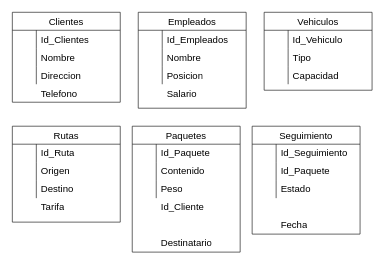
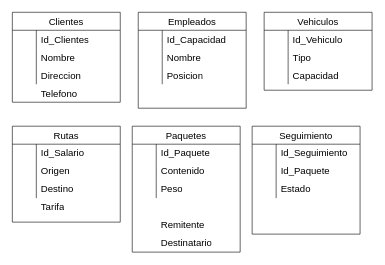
- <mxCell id="16" value="Id_Empleados" style="shape=partialRectangle;html=1;whiteSpace=wrap;connectable=0;fillColor=none;top=0;left=0;bottom=0;right=0;align=left;spacingLeft=6;overflow=hidden;fontSize=16;labelBackgroundColor=none;" vertex="1" parent="14"><mxGeometry x="40" width="140" height="30" as="geometry"><mxRectangle width="140" height="30" as="alternateBounds" /></mxGeometry></mxCell>
+ <mxCell id="16" value="Id_Capacidad" style="shape=partialRectangle;html=1;whiteSpace=wrap;connectable=0;fillColor=none;top=0;left=0;bottom=0;right=0;align=left;spacingLeft=6;overflow=hidden;fontSize=16;labelBackgroundColor=none;" vertex="1" parent="14"><mxGeometry x="40" width="140" height="30" as="geometry"><mxRectangle width="140" height="30" as="alternateBounds" /></mxGeometry></mxCell>
- <mxCell id="23" value="Salario" style="shape=partialRectangle;html=1;whiteSpace=wrap;connectable=0;fillColor=none;top=0;left=0;bottom=0;right=0;align=left;spacingLeft=6;overflow=hidden;fontSize=16;labelBackgroundColor=none;" vertex="1" parent="1"><mxGeometry x="270" y="140" width="140" height="30" as="geometry"><mxRectangle width="140" height="30" as="alternateBounds" /></mxGeometry></mxCell>
- <mxCell id="37" value="Id_Ruta" style="shape=partialRectangle;html=1;whiteSpace=wrap;connectable=0;fillColor=none;top=0;left=0;bottom=0;right=0;align=left;spacingLeft=6;overflow=hidden;fontSize=16;labelBackgroundColor=none;" vertex="1" parent="35"><mxGeometry x="40" width="140" height="30" as="geometry"><mxRectangle width="140" height="30" as="alternateBounds" /></mxGeometry></mxCell>
+ <mxCell id="37" value="Id_Salario" style="shape=partialRectangle;html=1;whiteSpace=wrap;connectable=0;fillColor=none;top=0;left=0;bottom=0;right=0;align=left;spacingLeft=6;overflow=hidden;fontSize=16;labelBackgroundColor=none;" vertex="1" parent="35"><mxGeometry x="40" width="140" height="30" as="geometry"><mxRectangle width="140" height="30" as="alternateBounds" /></mxGeometry></mxCell>
- <mxCell id="57" value="Id_Cliente" style="shape=partialRectangle;html=1;whiteSpace=wrap;connectable=0;fillColor=none;top=0;left=0;bottom=0;right=0;align=left;spacingLeft=6;overflow=hidden;fontSize=16;labelBackgroundColor=none;" vertex="1" parent="1"><mxGeometry x="260" y="330" width="140" height="30" as="geometry"><mxRectangle width="140" height="30" as="alternateBounds" /></mxGeometry></mxCell>
+ <mxCell id="69" value="Remitente" style="shape=partialRectangle;html=1;whiteSpace=wrap;connectable=0;fillColor=none;top=0;left=0;bottom=0;right=0;align=left;spacingLeft=6;overflow=hidden;fontSize=16;labelBackgroundColor=none;" vertex="1" parent="1"><mxGeometry x="260" y="360" width="140" height="30" as="geometry"><mxRectangle width="140" height="30" as="alternateBounds" /></mxGeometry></mxCell>
- <mxCell id="68" value="Fecha" style="shape=partialRectangle;html=1;whiteSpace=wrap;connectable=0;fillColor=none;top=0;left=0;bottom=0;right=0;align=left;spacingLeft=6;overflow=hidden;fontSize=16;labelBackgroundColor=none;" vertex="1" parent="1"><mxGeometry x="460" y="360" width="140" height="30" as="geometry"><mxRectangle width="140" height="30" as="alternateBounds" /></mxGeometry></mxCell>
